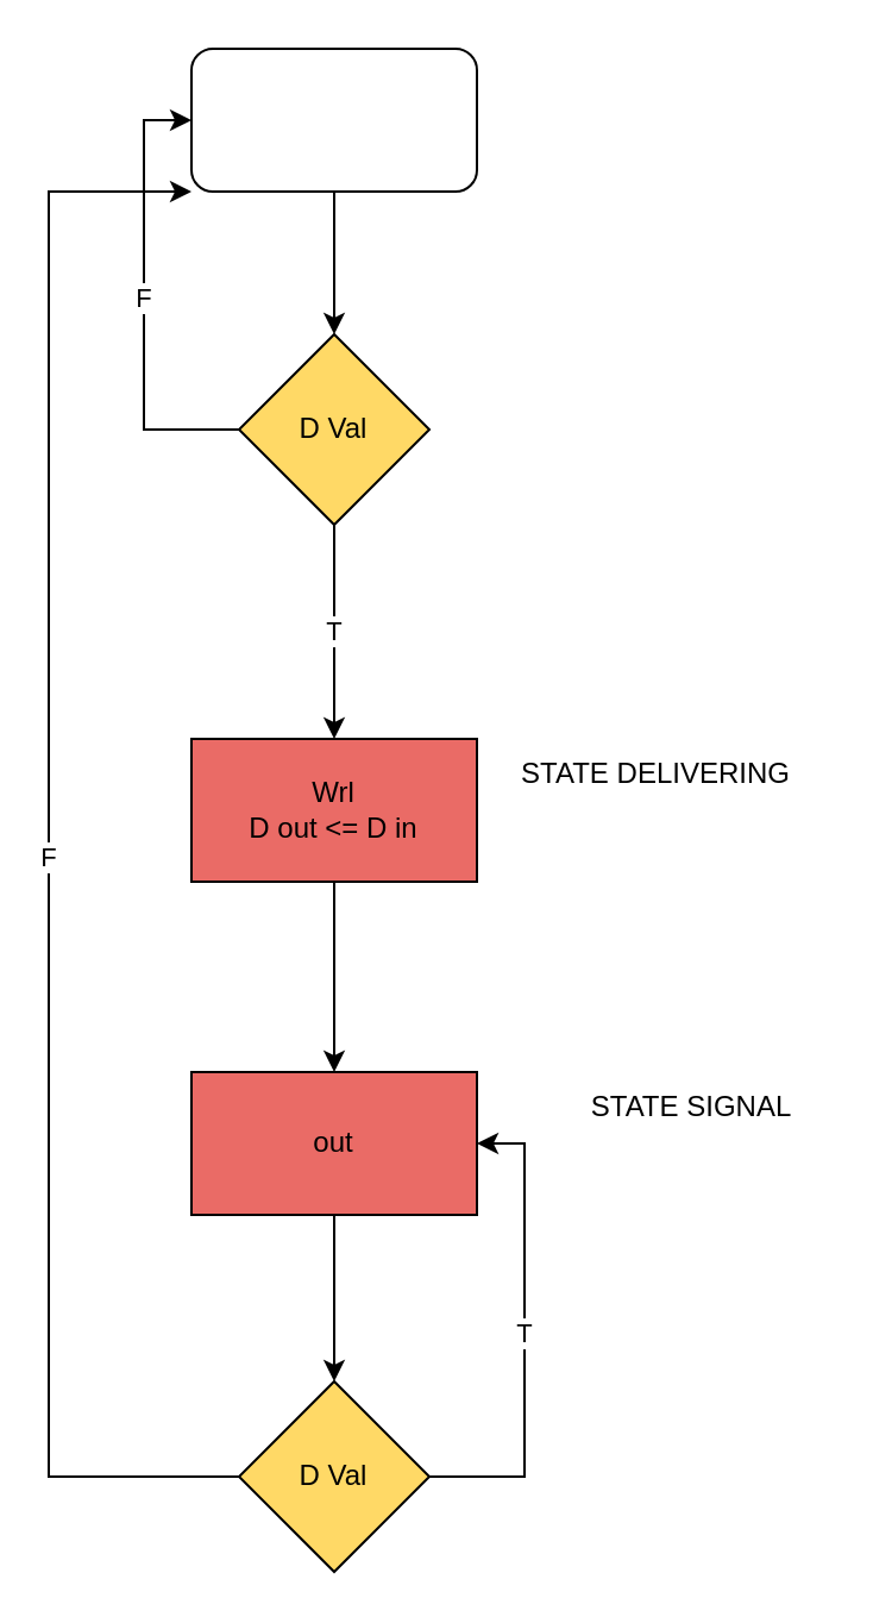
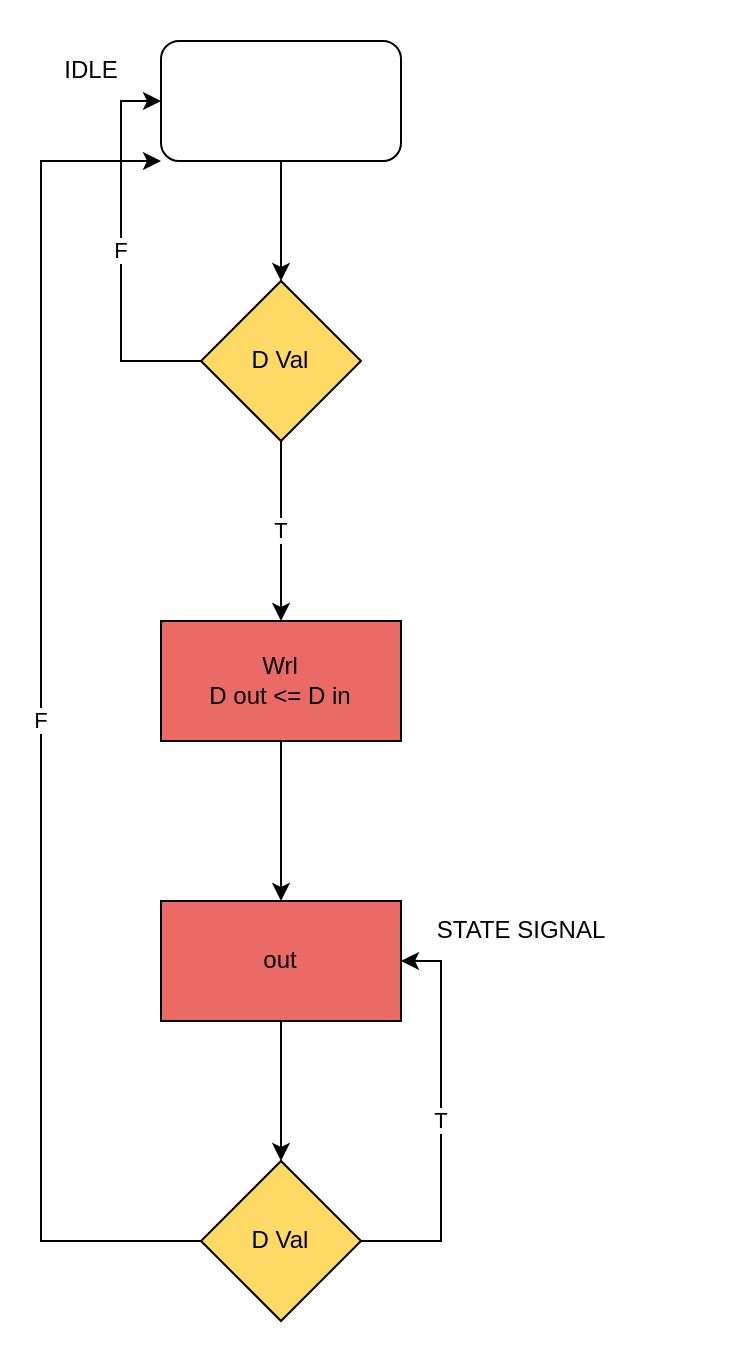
+ <mxCell id="4" value="IDLE" style="text;html=1;align=center;verticalAlign=middle;resizable=0;points=[];autosize=1;strokeColor=none;fillColor=none;" vertex="1" parent="1"><mxGeometry x="20" y="20" width="50" height="30" as="geometry" /></mxCell>
- <mxCell id="10" value="STATE&amp;nbsp;DELIVERING" style="text;html=1;align=center;verticalAlign=middle;resizable=0;points=[];autosize=1;strokeColor=none;fillColor=none;" vertex="1" parent="1"><mxGeometry x="205" y="310" width="140" height="30" as="geometry" /></mxCell>
- <mxCell id="13" value="STATE SIGNAL" style="text;html=1;align=center;verticalAlign=middle;resizable=0;points=[];autosize=1;strokeColor=none;fillColor=none;" vertex="1" parent="1"><mxGeometry x="235" y="450" width="110" height="30" as="geometry" /></mxCell>
+ <mxCell id="13" value="STATE SIGNAL" style="text;html=1;align=center;verticalAlign=middle;resizable=0;points=[];autosize=1;strokeColor=none;fillColor=none;" vertex="1" parent="1"><mxGeometry x="205" y="450" width="110" height="30" as="geometry" /></mxCell>
